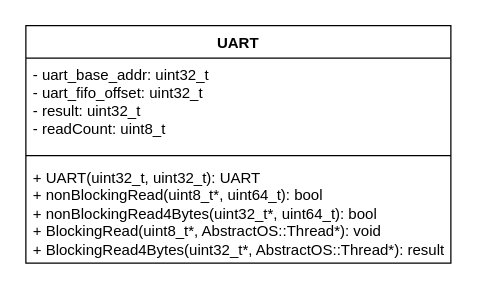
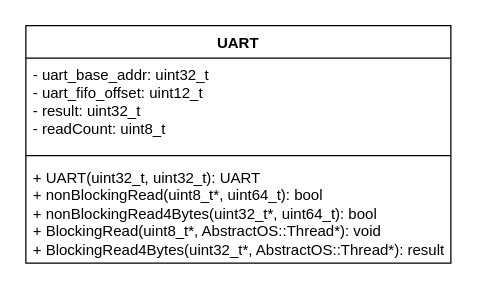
- <mxCell id="3" value="- uart_base_addr: uint32_t&lt;br&gt;- uart_fifo_offset: uint32_t&lt;br&gt;- result: uint32_t&lt;br&gt;- readCount: uint8_t" style="text;strokeColor=none;fillColor=none;align=left;verticalAlign=top;spacingLeft=4;spacingRight=4;overflow=hidden;rotatable=0;points=[[0,0.5],[1,0.5]];portConstraint=eastwest;whiteSpace=wrap;html=1;" vertex="1" parent="2"><mxGeometry y="26" width="340" height="74" as="geometry" /></mxCell>
+ <mxCell id="3" value="- uart_base_addr: uint32_t&lt;br&gt;- uart_fifo_offset: uint12_t&lt;br&gt;- result: uint32_t&lt;br&gt;- readCount: uint8_t" style="text;strokeColor=none;fillColor=none;align=left;verticalAlign=top;spacingLeft=4;spacingRight=4;overflow=hidden;rotatable=0;points=[[0,0.5],[1,0.5]];portConstraint=eastwest;whiteSpace=wrap;html=1;" vertex="1" parent="2"><mxGeometry y="26" width="340" height="74" as="geometry" /></mxCell>
